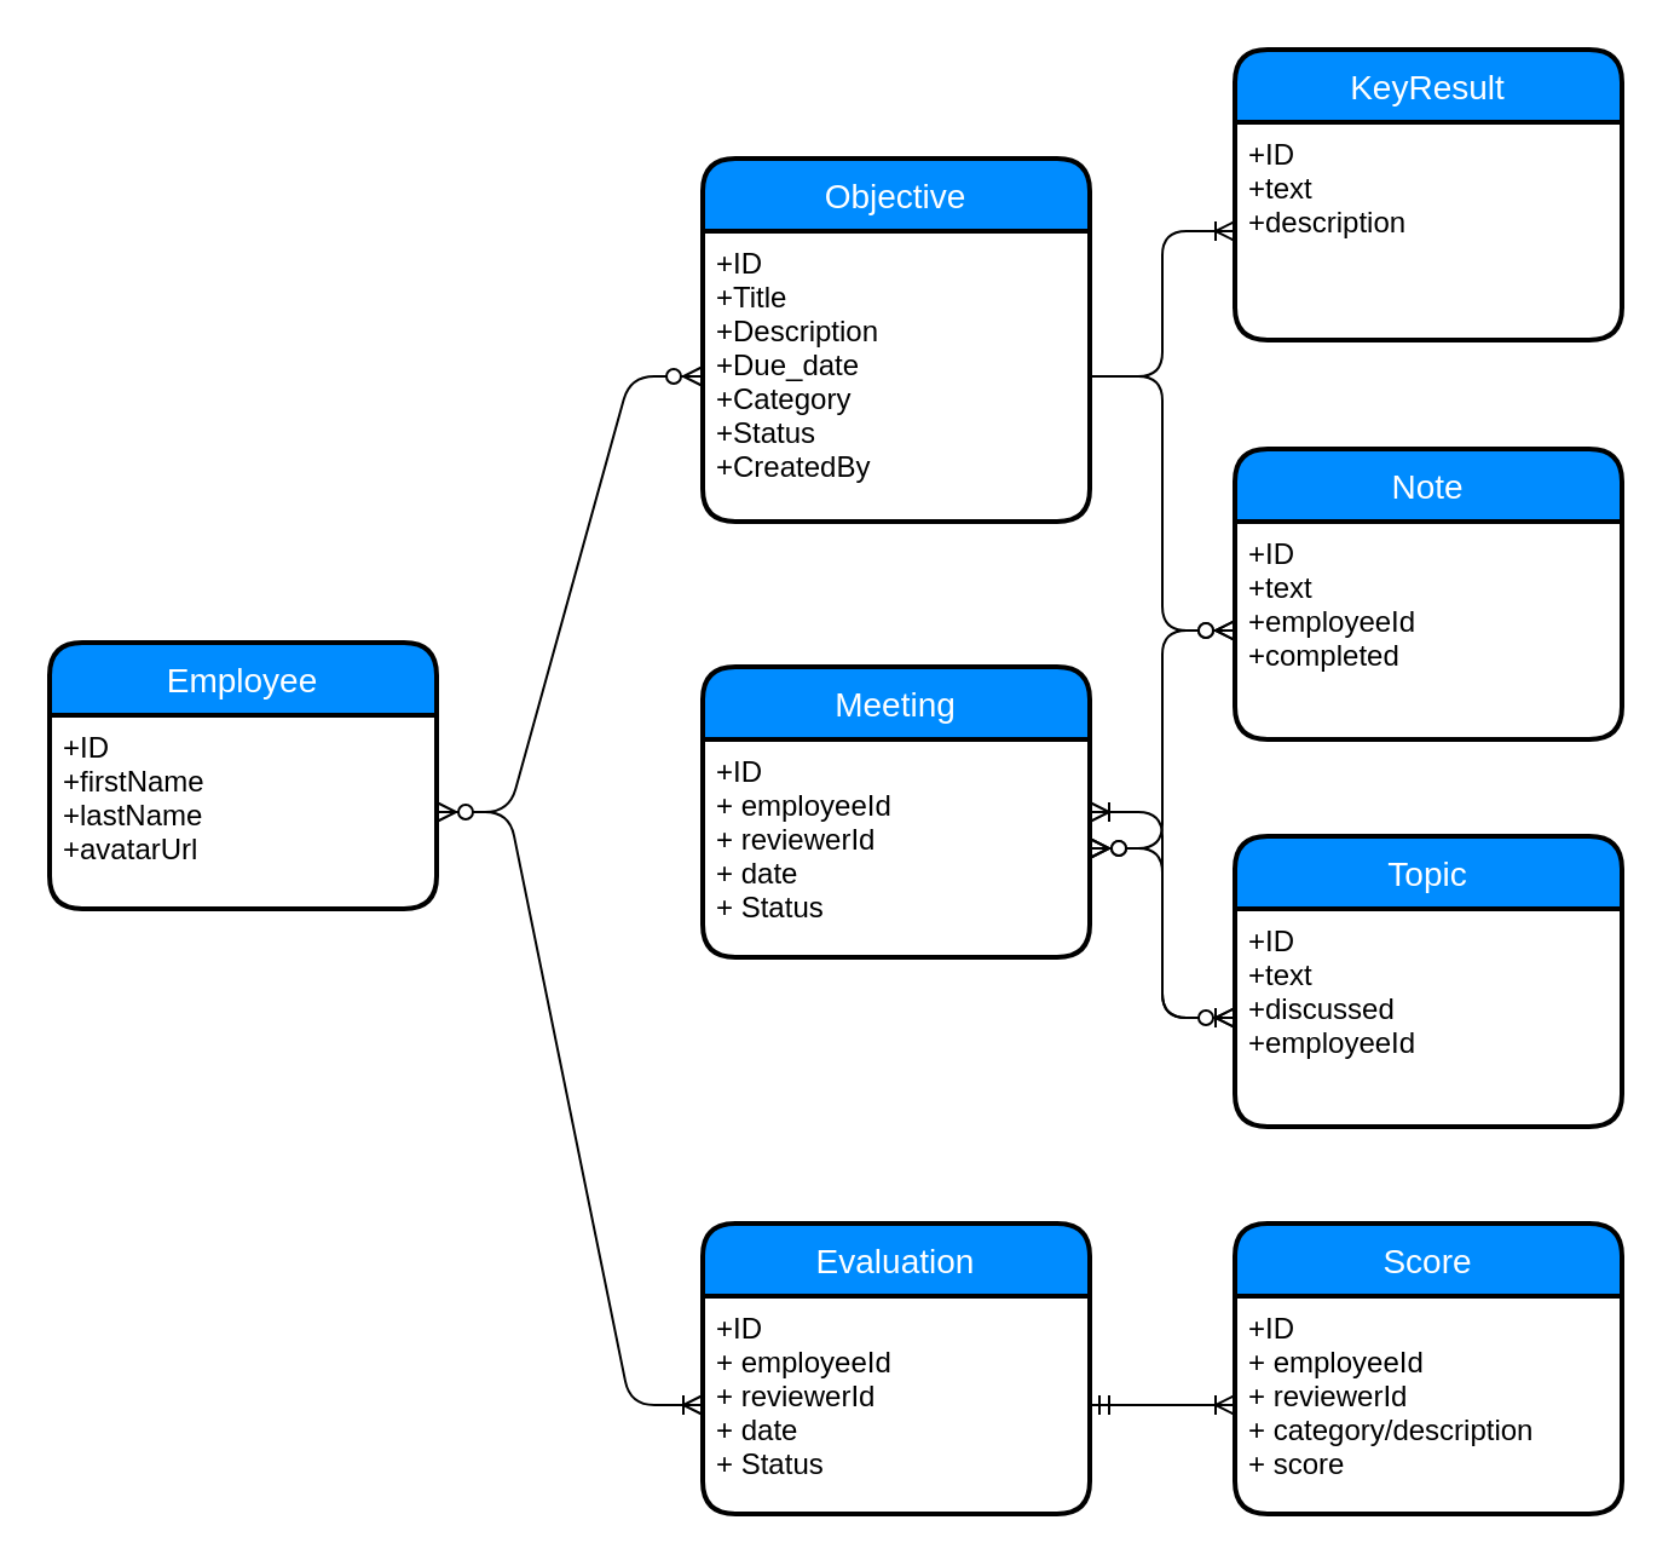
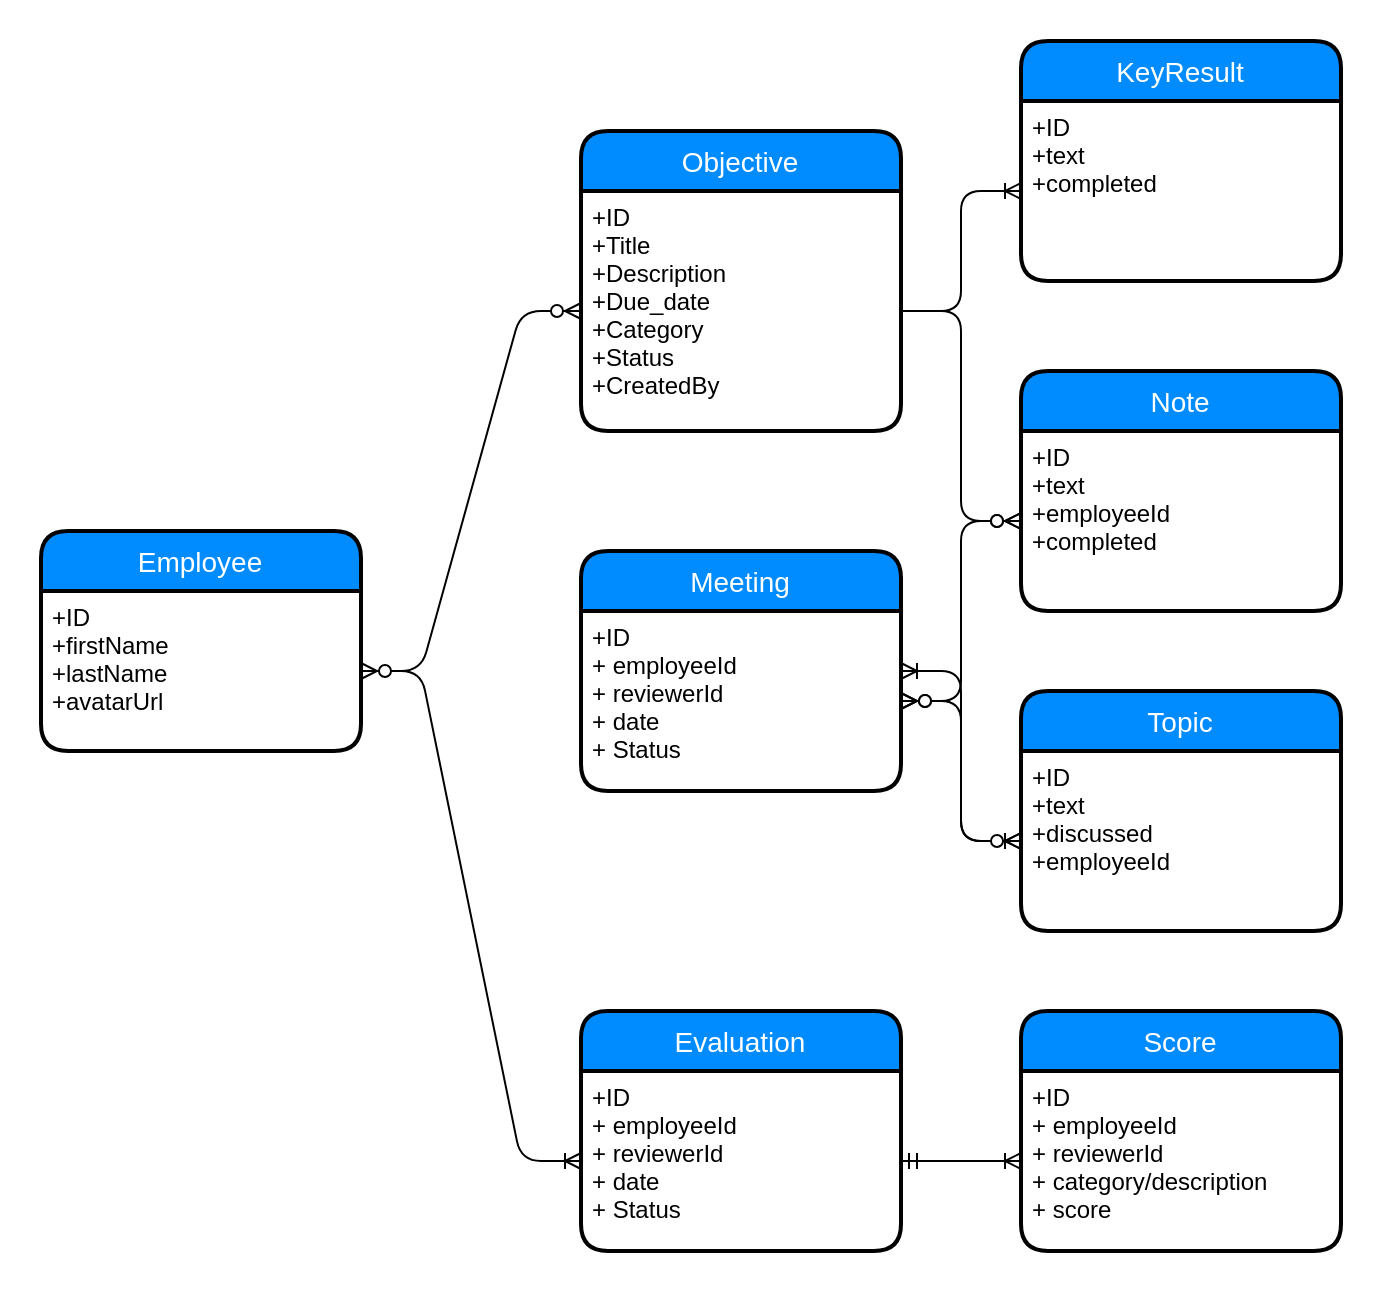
- <mxCell id="12" value="+ID&#10;+text&#10;+description&#10;" style="align=left;strokeColor=none;fillColor=none;spacingLeft=4;fontSize=12;verticalAlign=top;resizable=0;rotatable=0;part=1;" vertex="1" parent="11"><mxGeometry y="30" width="160" height="90" as="geometry" /></mxCell>
+ <mxCell id="12" value="+ID&#10;+text&#10;+completed&#10;" style="align=left;strokeColor=none;fillColor=none;spacingLeft=4;fontSize=12;verticalAlign=top;resizable=0;rotatable=0;part=1;" vertex="1" parent="11"><mxGeometry y="30" width="160" height="90" as="geometry" /></mxCell>
